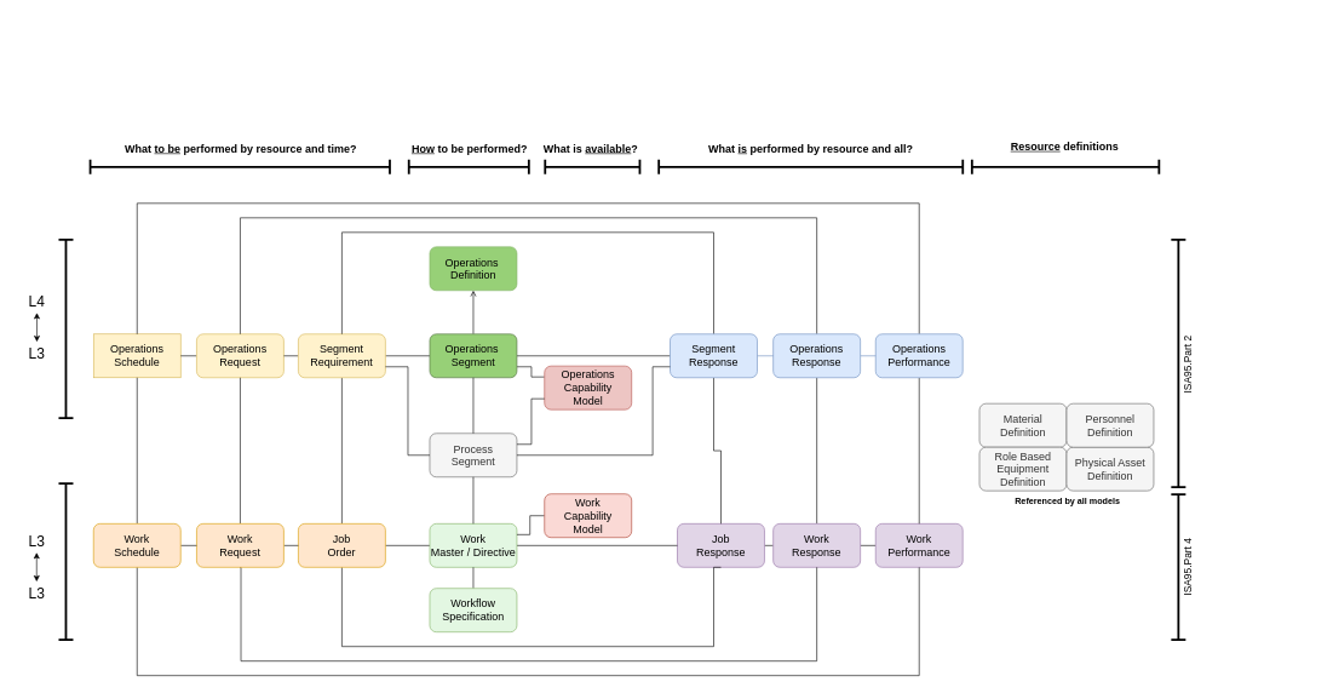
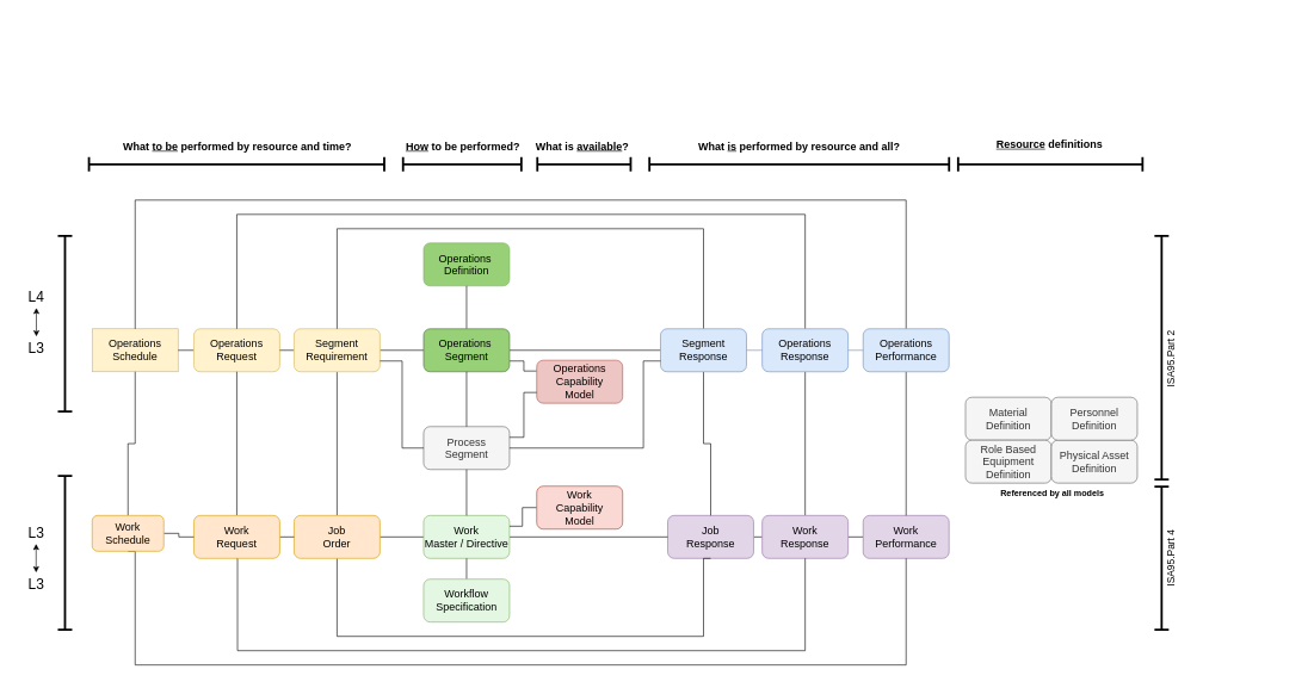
- <mxCell id="10" style="edgeStyle=orthogonalEdgeStyle;rounded=0;orthogonalLoop=1;jettySize=auto;html=1;exitX=0.5;exitY=0;exitDx=0;exitDy=0;entryX=0.5;entryY=1;entryDx=0;entryDy=0;endArrow=open;endFill=0;" edge="1" parent="1" source="13" target="9"><mxGeometry relative="1" as="geometry" /></mxCell>
+ <mxCell id="10" style="edgeStyle=orthogonalEdgeStyle;rounded=0;orthogonalLoop=1;jettySize=auto;html=1;exitX=0.5;exitY=0;exitDx=0;exitDy=0;entryX=0.5;entryY=1;entryDx=0;entryDy=0;endArrow=none;endFill=0;" edge="1" parent="1" source="13" target="9"><mxGeometry relative="1" as="geometry" /></mxCell>
- <mxCell id="30" value="Work &lt;br&gt;Schedule" style="rounded=1;whiteSpace=wrap;html=1;fillColor=#ffe6cc;strokeColor=#d79b00;fontSize=15;fontStyle=0" vertex="1" parent="1"><mxGeometry x="128" y="720.29" width="120" height="60" as="geometry" /></mxCell>
+ <mxCell id="30" value="Work &lt;br&gt;Schedule" style="rounded=1;whiteSpace=wrap;html=1;fillColor=#ffe6cc;strokeColor=#d79b00;fontSize=15;fontStyle=0" vertex="1" parent="1"><mxGeometry x="128" y="720.29" width="100" height="50" as="geometry" /></mxCell>
